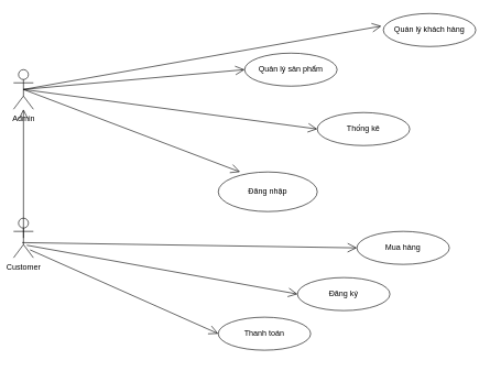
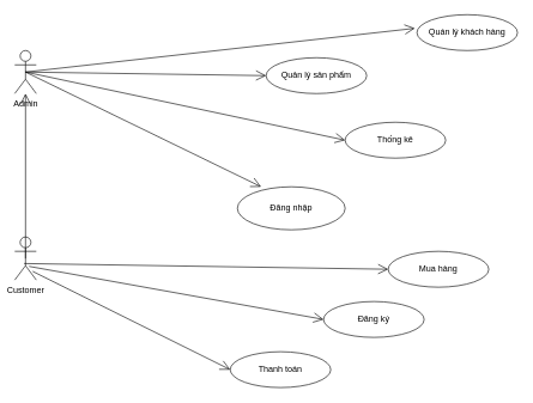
- <mxCell id="2" value="Admin" style="shape=umlActor;verticalLabelPosition=bottom;verticalAlign=top;html=1;" parent="1" vertex="1"><mxGeometry x="20" y="105" width="30" height="60" as="geometry" /></mxCell>
+ <mxCell id="2" value="Admin" style="shape=umlActor;verticalLabelPosition=bottom;verticalAlign=top;html=1;" parent="1" vertex="1"><mxGeometry x="20" y="70" width="30" height="60" as="geometry" /></mxCell>
- <mxCell id="8" value="Thanh toán" style="ellipse;whiteSpace=wrap;html=1;" parent="1" vertex="1"><mxGeometry x="330" y="480" width="140" height="50" as="geometry" /></mxCell>
+ <mxCell id="8" value="Thanh toán" style="ellipse;whiteSpace=wrap;html=1;" parent="1" vertex="1"><mxGeometry x="320" y="490" width="140" height="50" as="geometry" /></mxCell>
